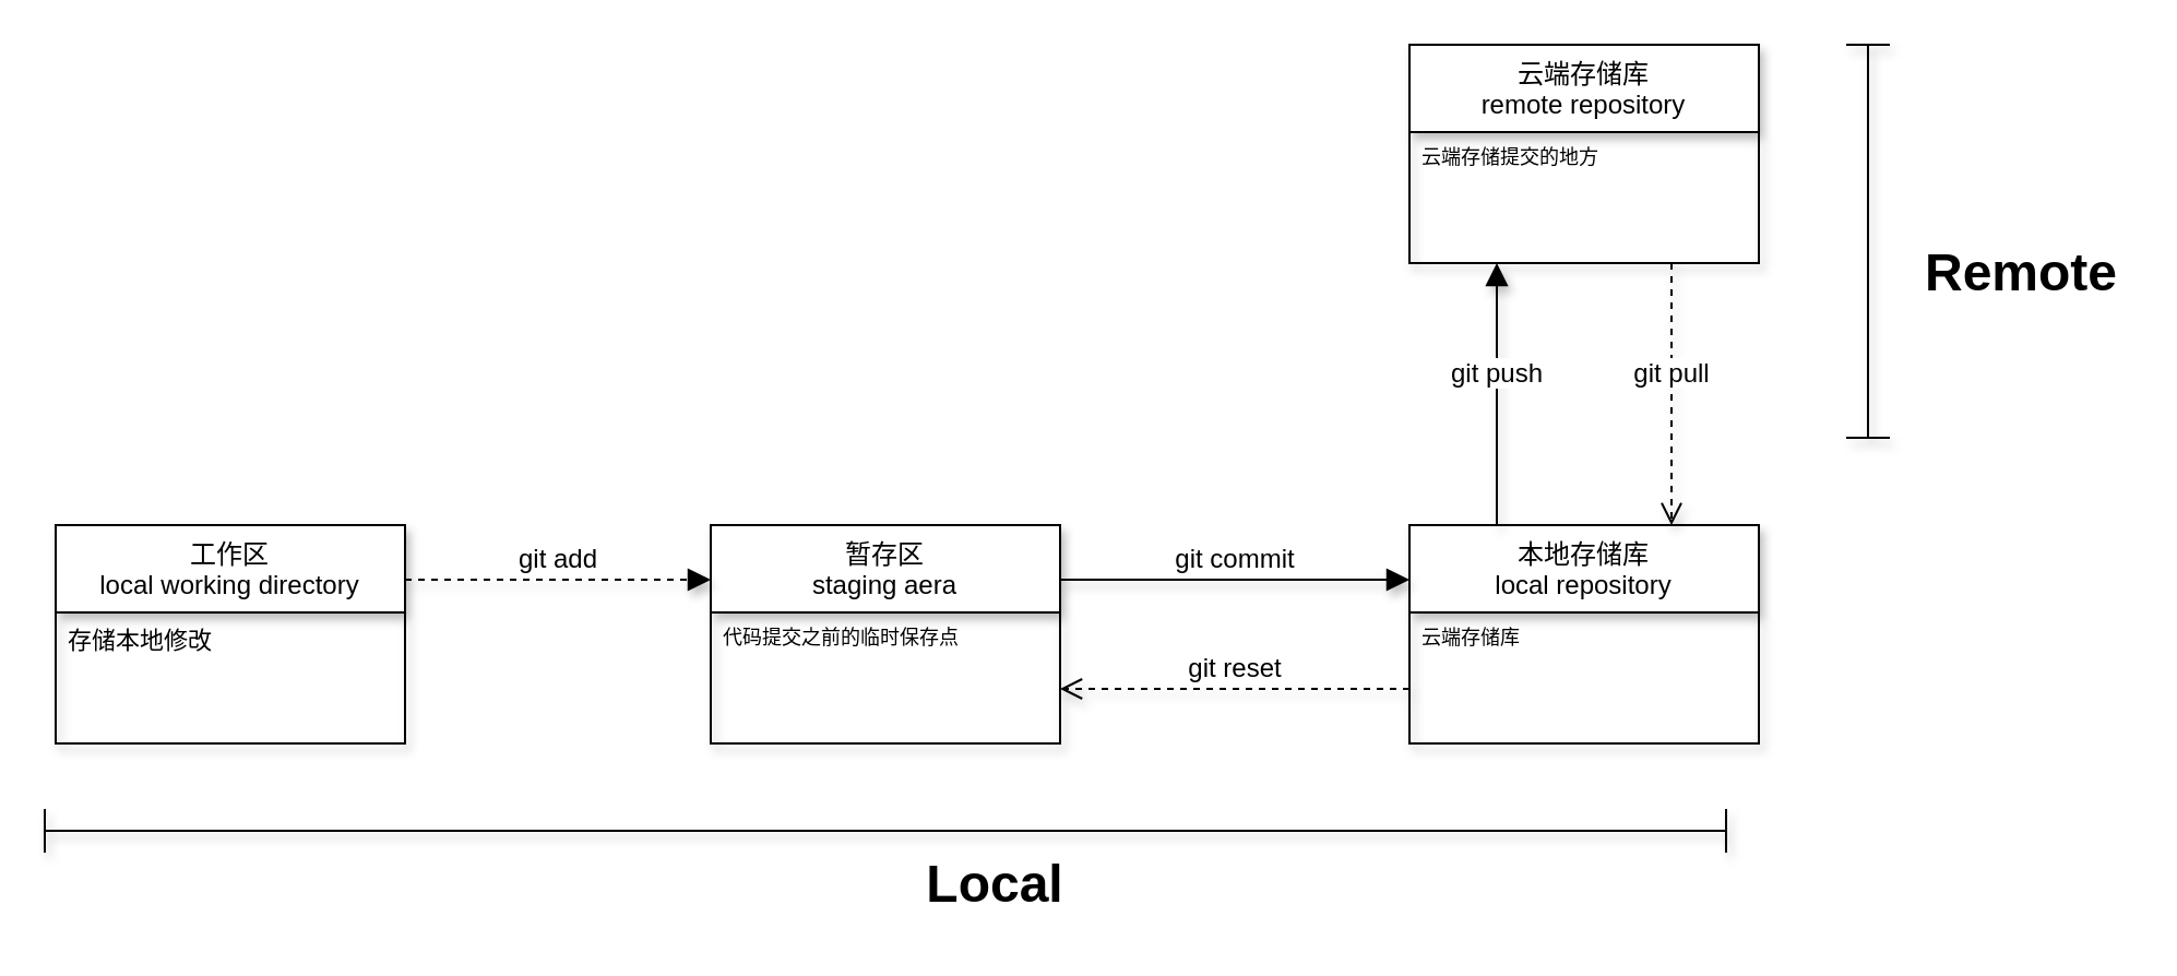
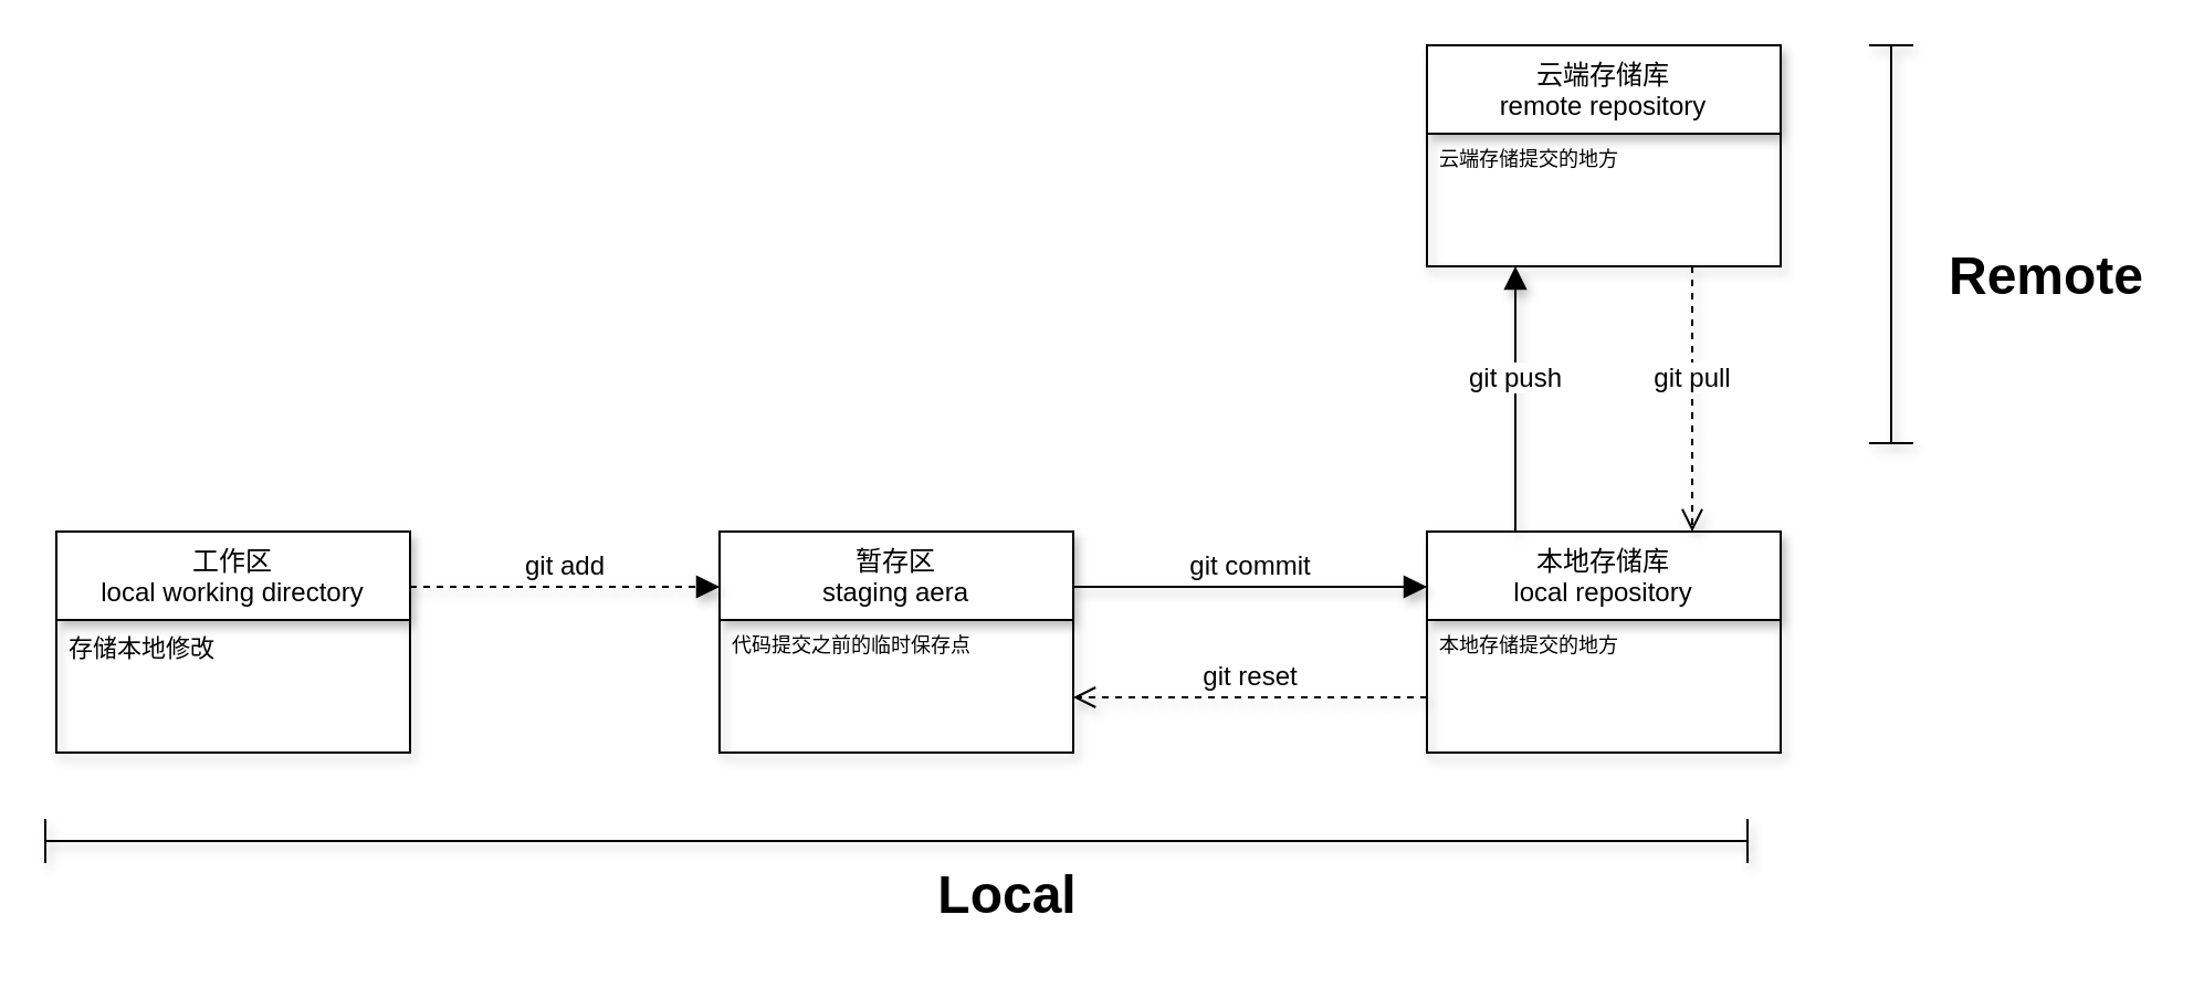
- <mxCell id="7" value="云端存储库" style="text;align=left;verticalAlign=top;spacingLeft=4;spacingRight=4;overflow=hidden;rotatable=0;points=[[0,0.5],[1,0.5]];portConstraint=eastwest;fontSize=9;shadow=1;" vertex="1" parent="6"><mxGeometry y="40" width="160" height="26" as="geometry" /></mxCell>
+ <mxCell id="7" value="本地存储提交的地方" style="text;align=left;verticalAlign=top;spacingLeft=4;spacingRight=4;overflow=hidden;rotatable=0;points=[[0,0.5],[1,0.5]];portConstraint=eastwest;fontSize=9;shadow=1;" vertex="1" parent="6"><mxGeometry y="40" width="160" height="26" as="geometry" /></mxCell>
